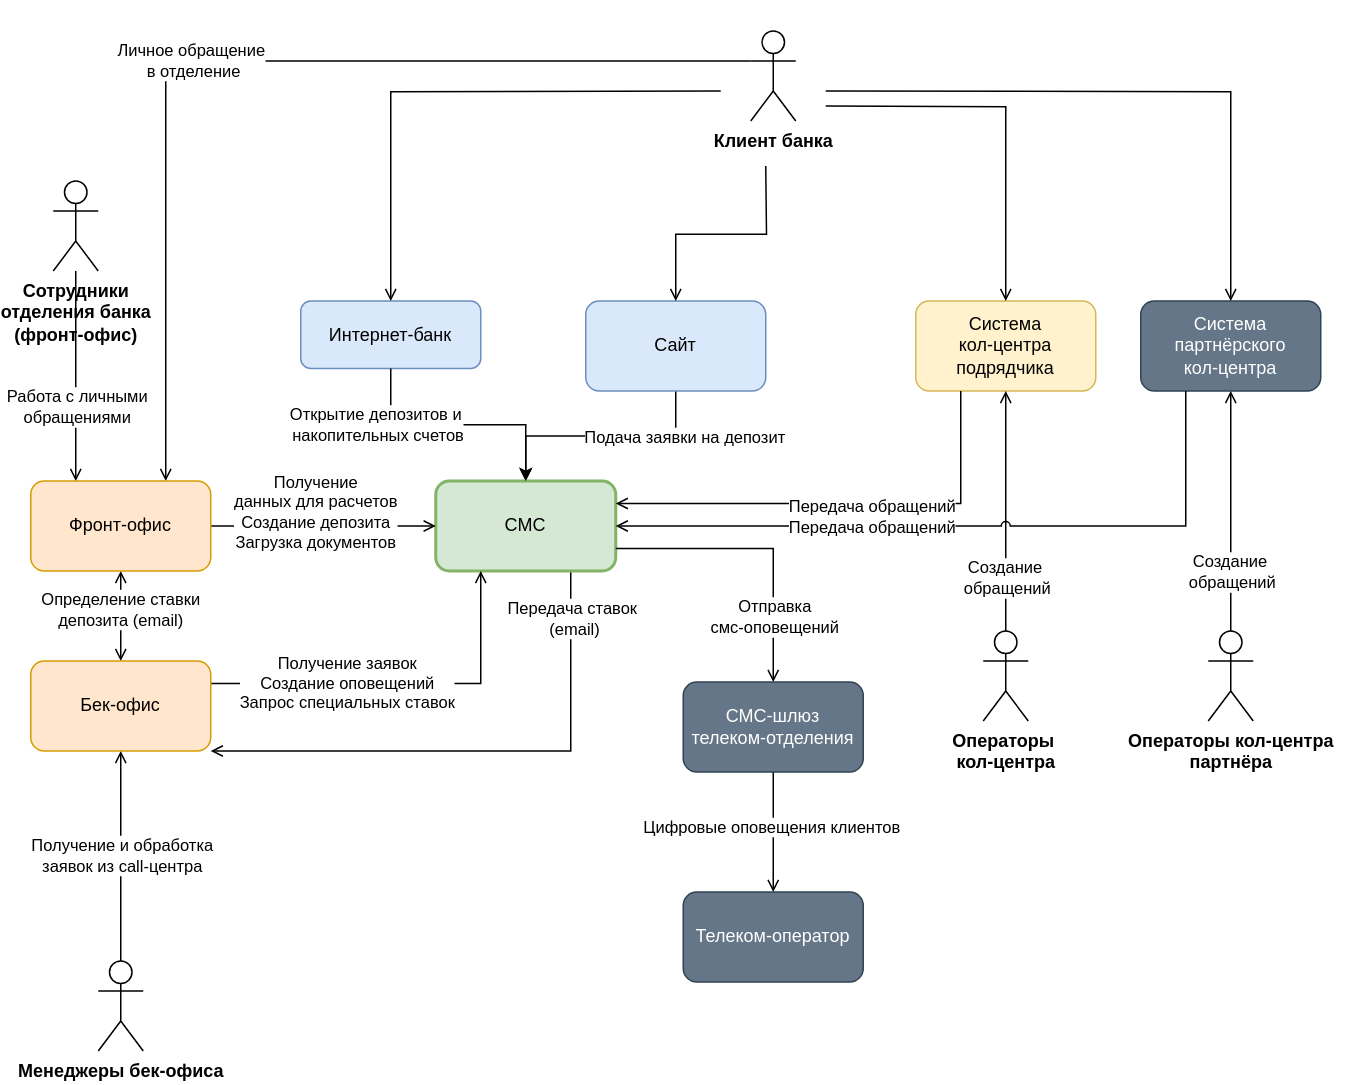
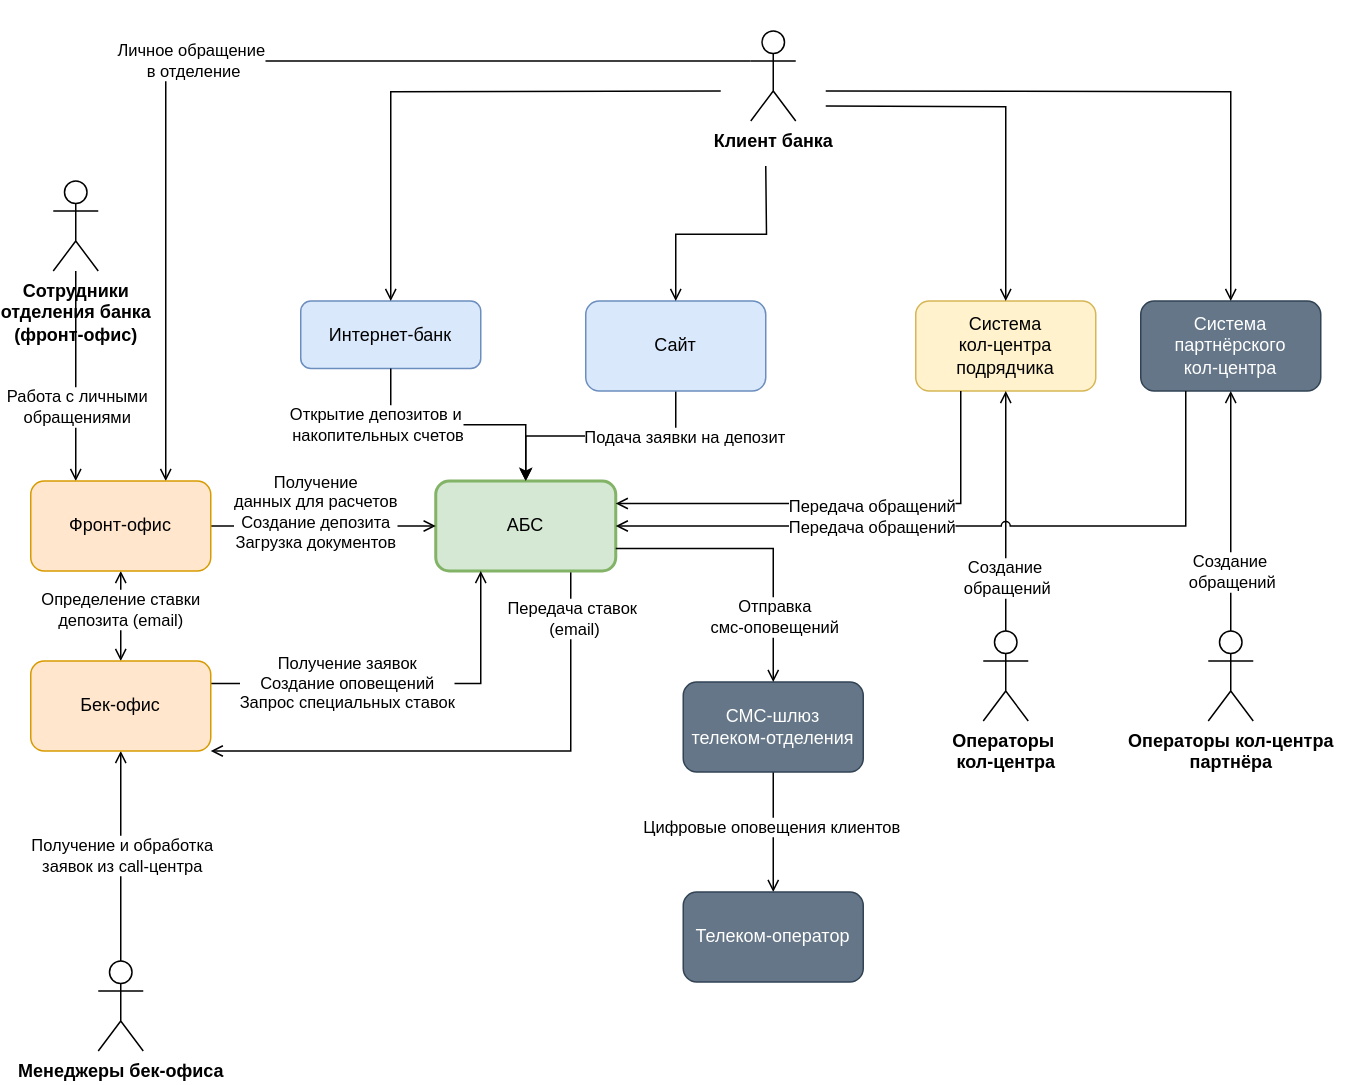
- <mxCell id="10" value="СМС" style="rounded=1;whiteSpace=wrap;html=1;fillColor=#d5e8d4;strokeColor=#82b366;strokeWidth=2;" vertex="1" parent="1"><mxGeometry x="290" y="320" width="120" height="60" as="geometry" /></mxCell>
+ <mxCell id="10" value="АБС" style="rounded=1;whiteSpace=wrap;html=1;fillColor=#d5e8d4;strokeColor=#82b366;strokeWidth=2;" vertex="1" parent="1"><mxGeometry x="290" y="320" width="120" height="60" as="geometry" /></mxCell>
